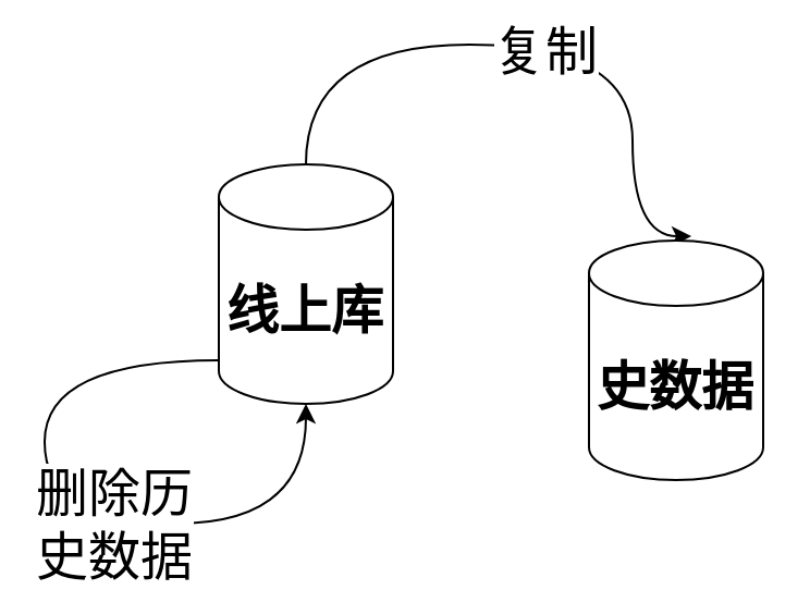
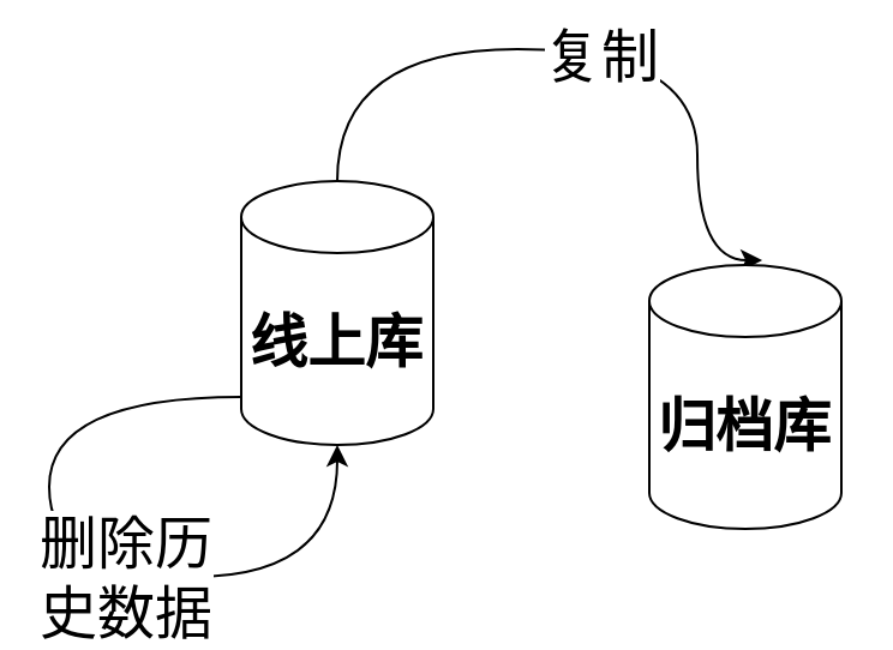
- <mxCell id="5" value="&lt;b&gt;&lt;font style=&quot;font-size: 24px&quot;&gt;史数据&lt;/font&gt;&lt;/b&gt;" style="shape=cylinder3;whiteSpace=wrap;html=1;boundedLbl=1;backgroundOutline=1;size=15;" vertex="1" parent="1"><mxGeometry x="270" y="110" width="80" height="110" as="geometry" /></mxCell>
+ <mxCell id="5" value="&lt;b&gt;&lt;font style=&quot;font-size: 24px&quot;&gt;归档库&lt;/font&gt;&lt;/b&gt;" style="shape=cylinder3;whiteSpace=wrap;html=1;boundedLbl=1;backgroundOutline=1;size=15;" vertex="1" parent="1"><mxGeometry x="270" y="110" width="80" height="110" as="geometry" /></mxCell>
